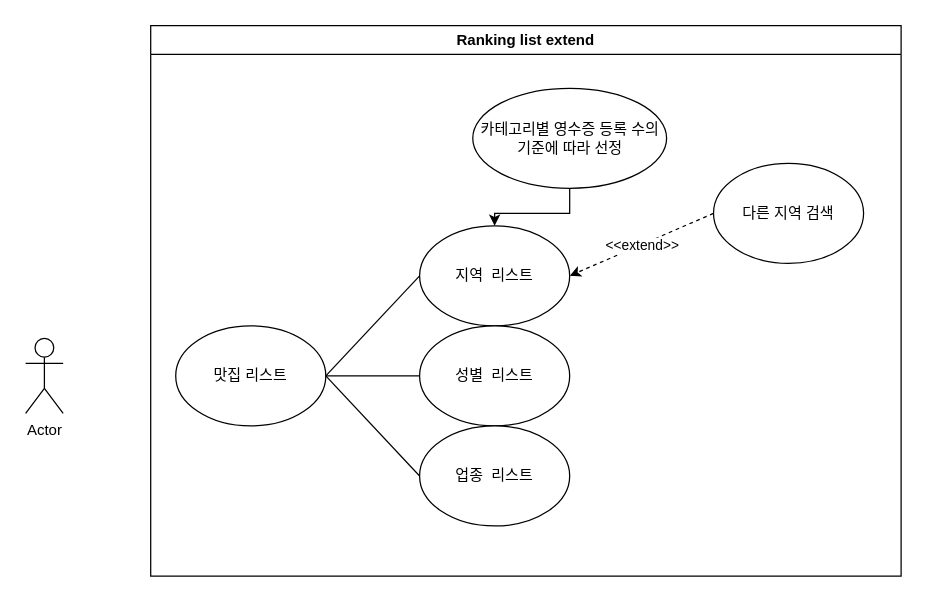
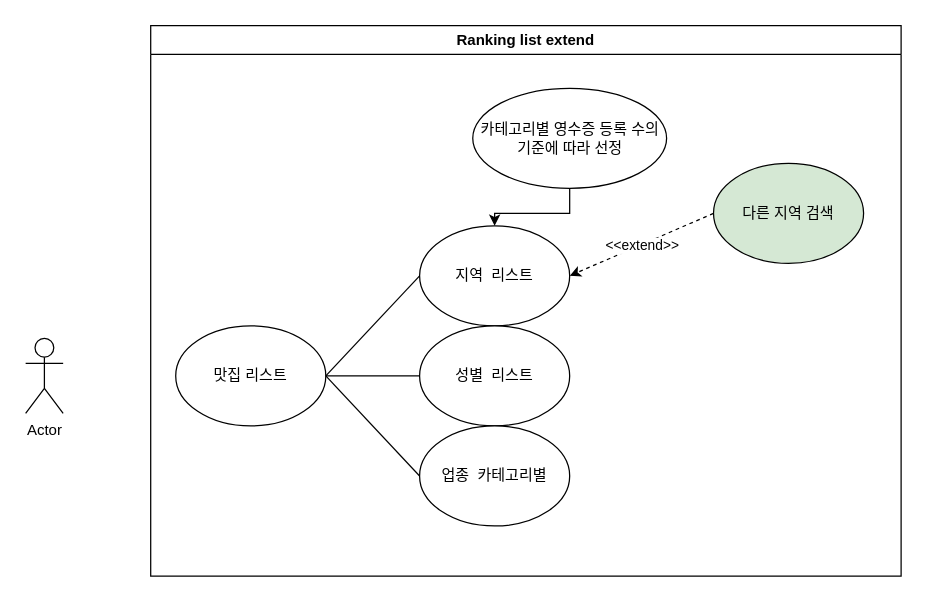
- <mxCell id="12" value="다른 지역 검색" style="ellipse;whiteSpace=wrap;html=1;" parent="1" vertex="1"><mxGeometry x="570" y="130" width="120" height="80" as="geometry" /></mxCell>
+ <mxCell id="12" value="다른 지역 검색" style="ellipse;whiteSpace=wrap;html=1;fillColor=#d5e8d4;" parent="1" vertex="1"><mxGeometry x="570" y="130" width="120" height="80" as="geometry" /></mxCell>
- <mxCell id="6" value="업종&amp;nbsp; 리스트" style="ellipse;whiteSpace=wrap;html=1;" parent="1" vertex="1"><mxGeometry x="335" y="340" width="120" height="80" as="geometry" /></mxCell>
+ <mxCell id="6" value="업종&amp;nbsp; 카테고리별" style="ellipse;whiteSpace=wrap;html=1;" parent="1" vertex="1"><mxGeometry x="335" y="340" width="120" height="80" as="geometry" /></mxCell>
